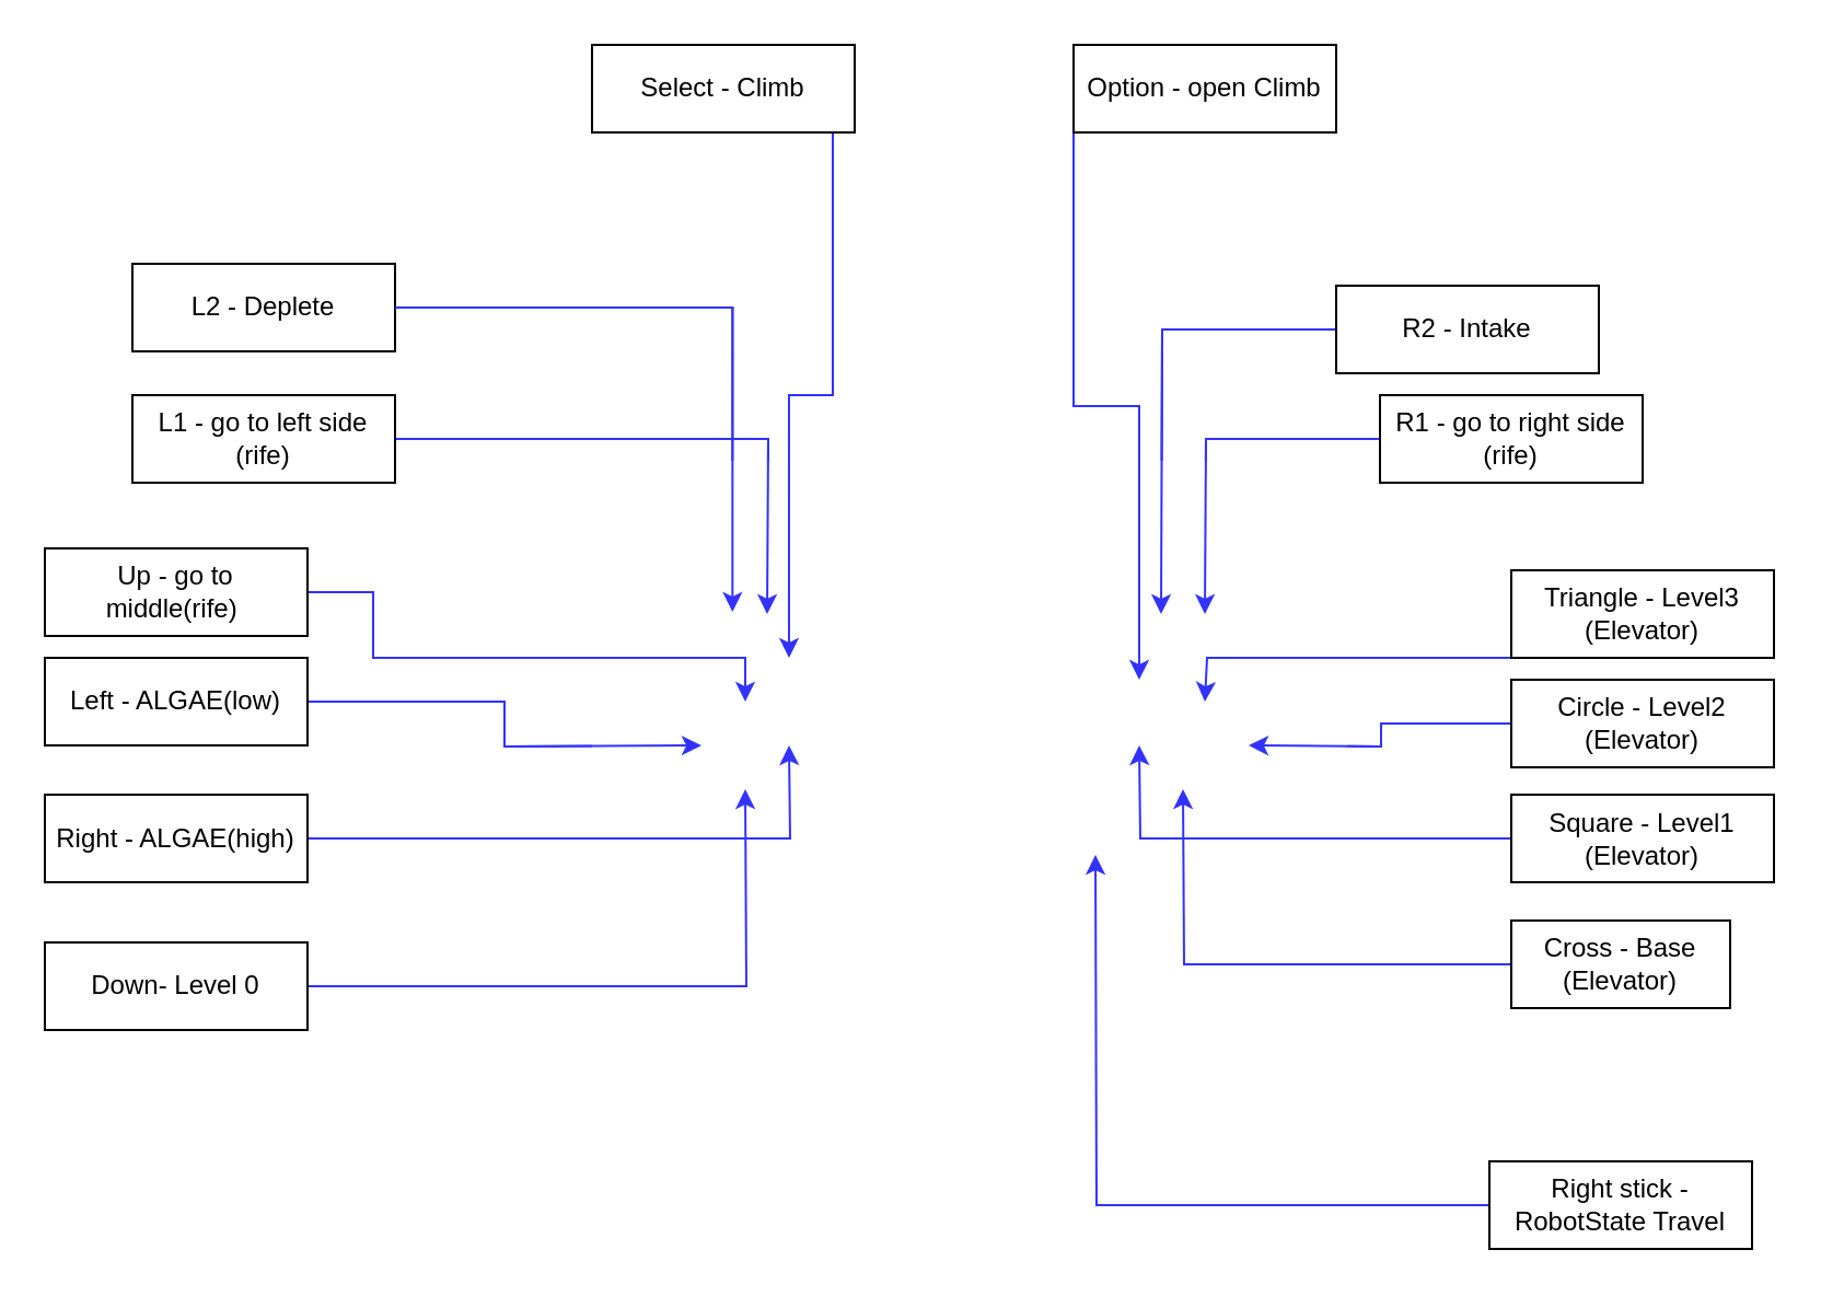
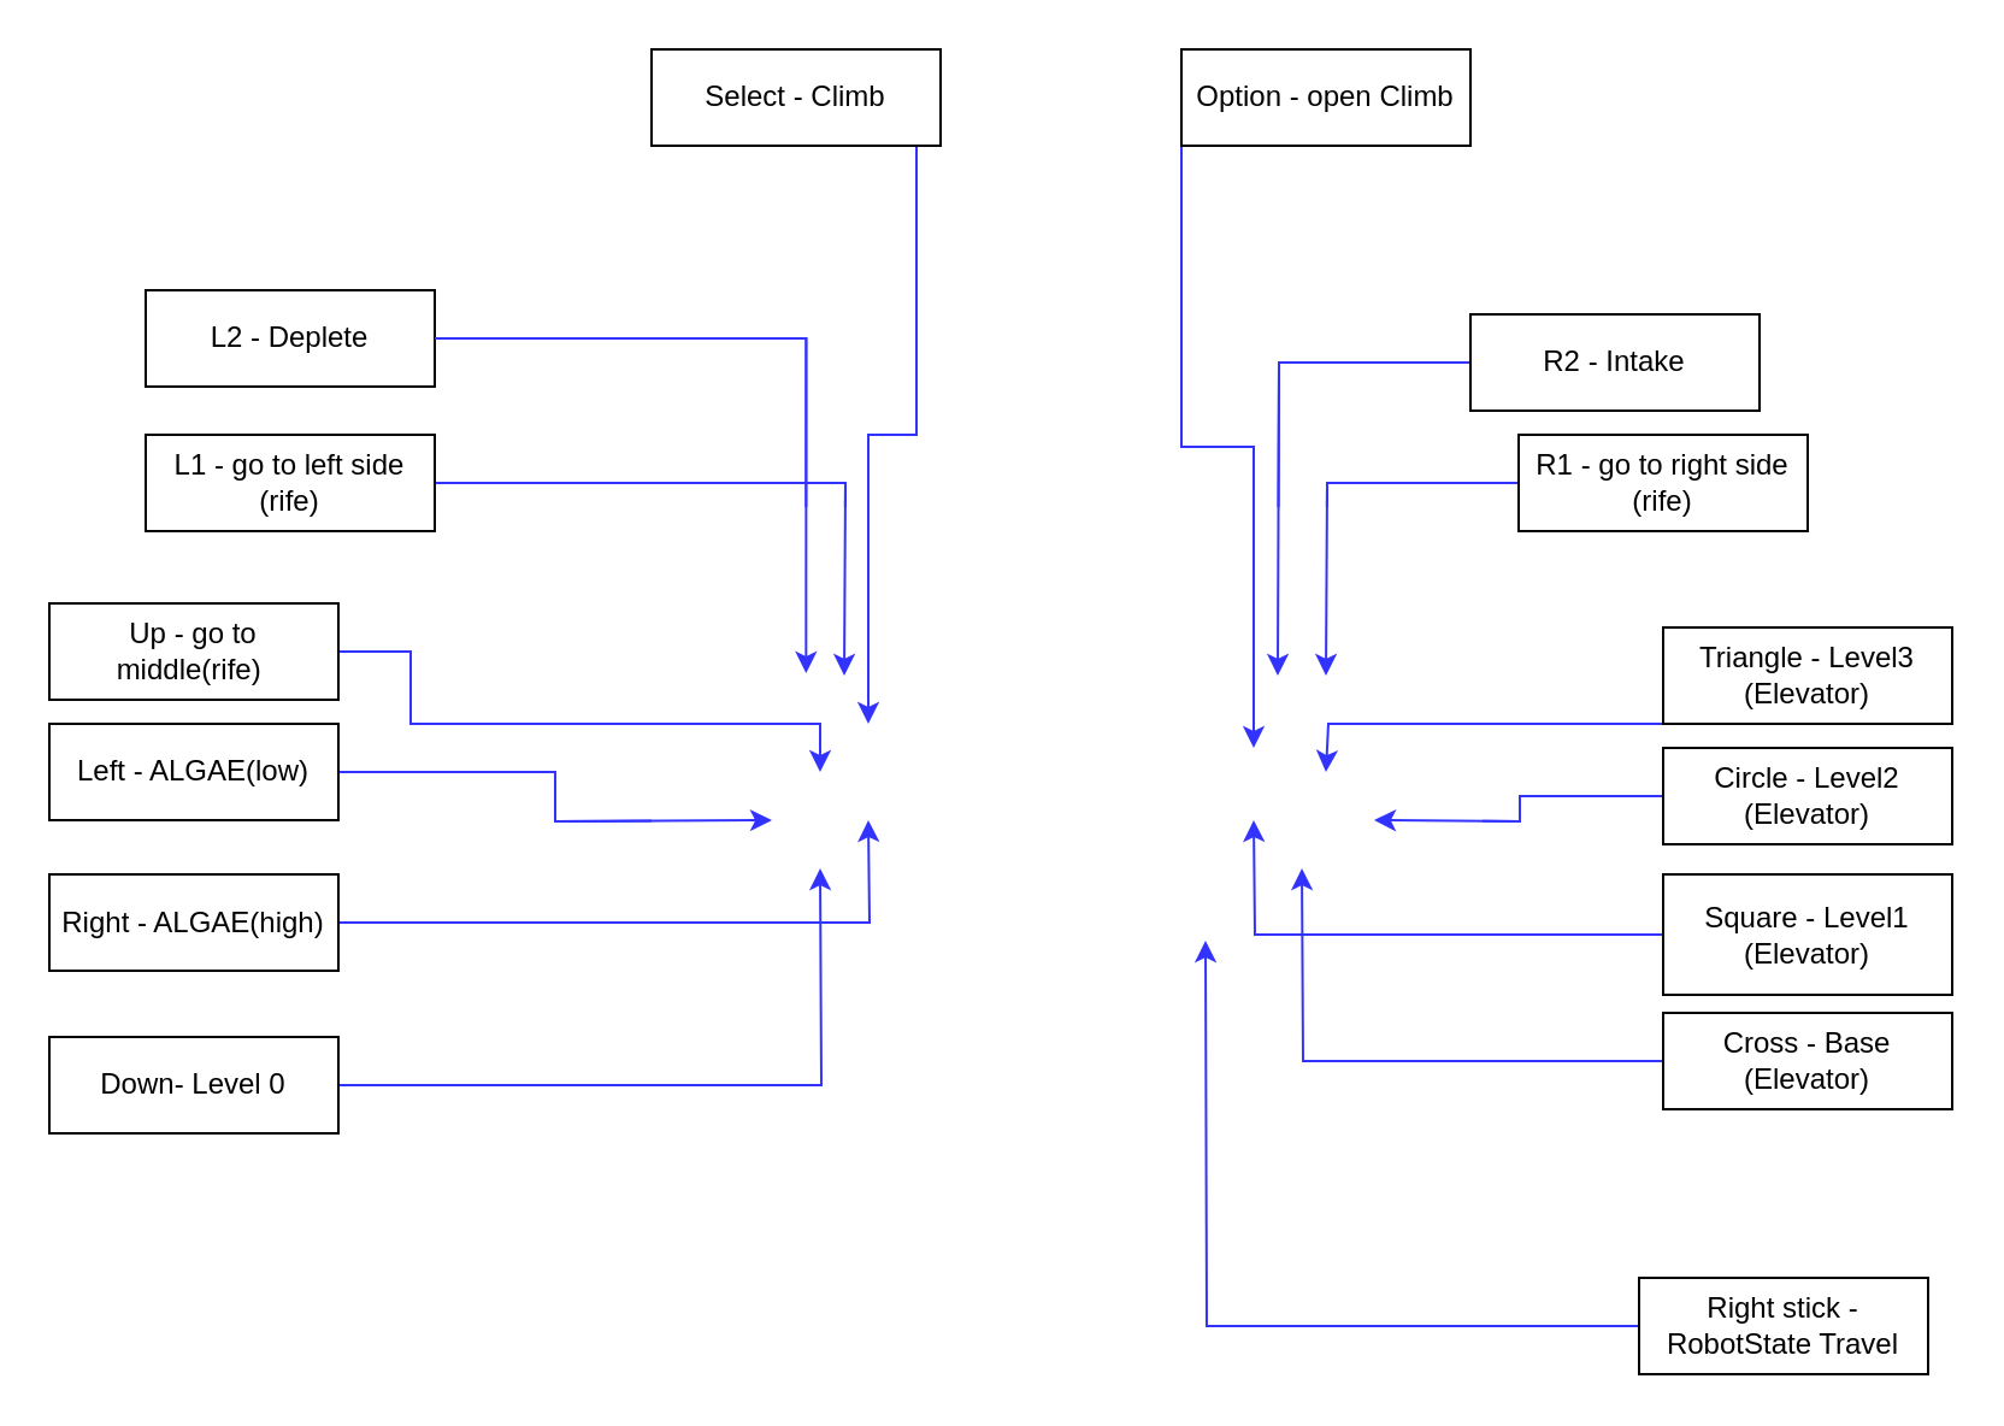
- <mxCell id="49" value="Square - Level1&lt;div&gt;&lt;div&gt;(Elevator)&lt;/div&gt;&lt;/div&gt;" style="rounded=0;whiteSpace=wrap;html=1;" vertex="1" parent="1"><mxGeometry x="690" y="362.5" width="120" height="40" as="geometry" /></mxCell>
+ <mxCell id="49" value="Square - Level1&lt;div&gt;&lt;div&gt;(Elevator)&lt;/div&gt;&lt;/div&gt;" style="rounded=0;whiteSpace=wrap;html=1;" vertex="1" parent="1"><mxGeometry x="690" y="362.5" width="120" height="50" as="geometry" /></mxCell>
- <mxCell id="53" value="Cross - Base&lt;div&gt;&lt;span style=&quot;background-color: transparent; color: light-dark(rgb(0, 0, 0), rgb(255, 255, 255));&quot;&gt;(Elevator)&lt;/span&gt;&lt;/div&gt;" style="rounded=0;whiteSpace=wrap;html=1;" vertex="1" parent="1"><mxGeometry x="690" y="420" width="100" height="40" as="geometry" /></mxCell>
+ <mxCell id="53" value="Cross - Base&lt;div&gt;&lt;span style=&quot;background-color: transparent; color: light-dark(rgb(0, 0, 0), rgb(255, 255, 255));&quot;&gt;(Elevator)&lt;/span&gt;&lt;/div&gt;" style="rounded=0;whiteSpace=wrap;html=1;" vertex="1" parent="1"><mxGeometry x="690" y="420" width="120" height="40" as="geometry" /></mxCell>
